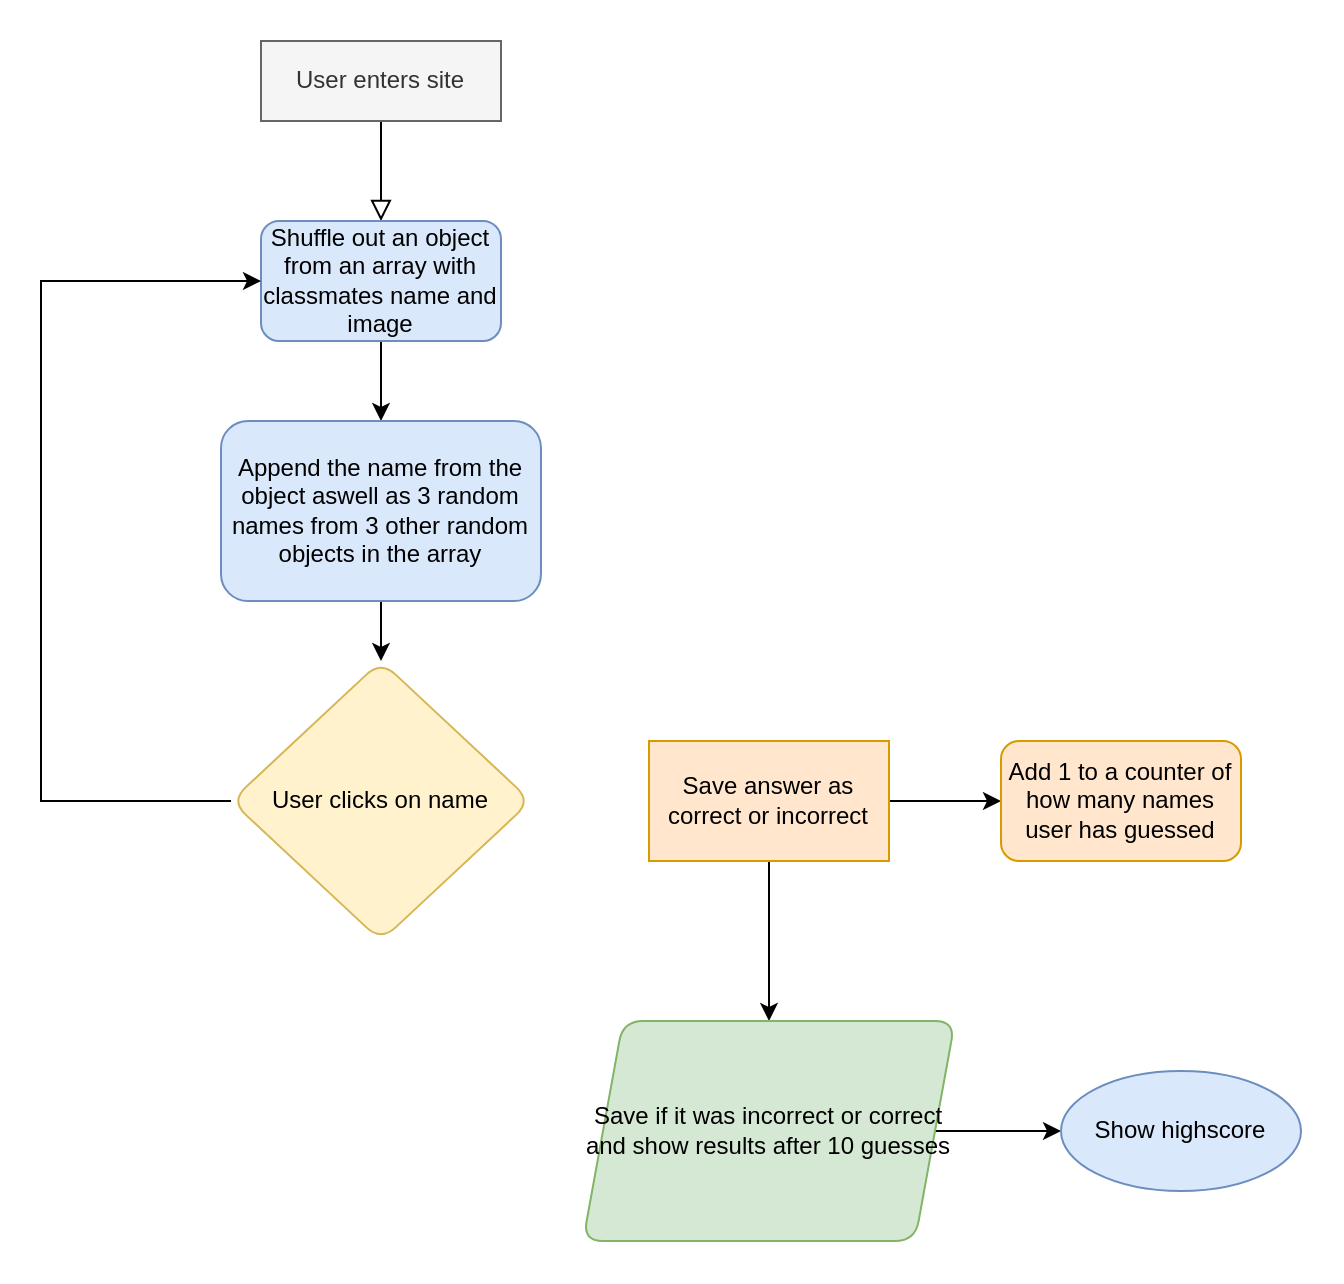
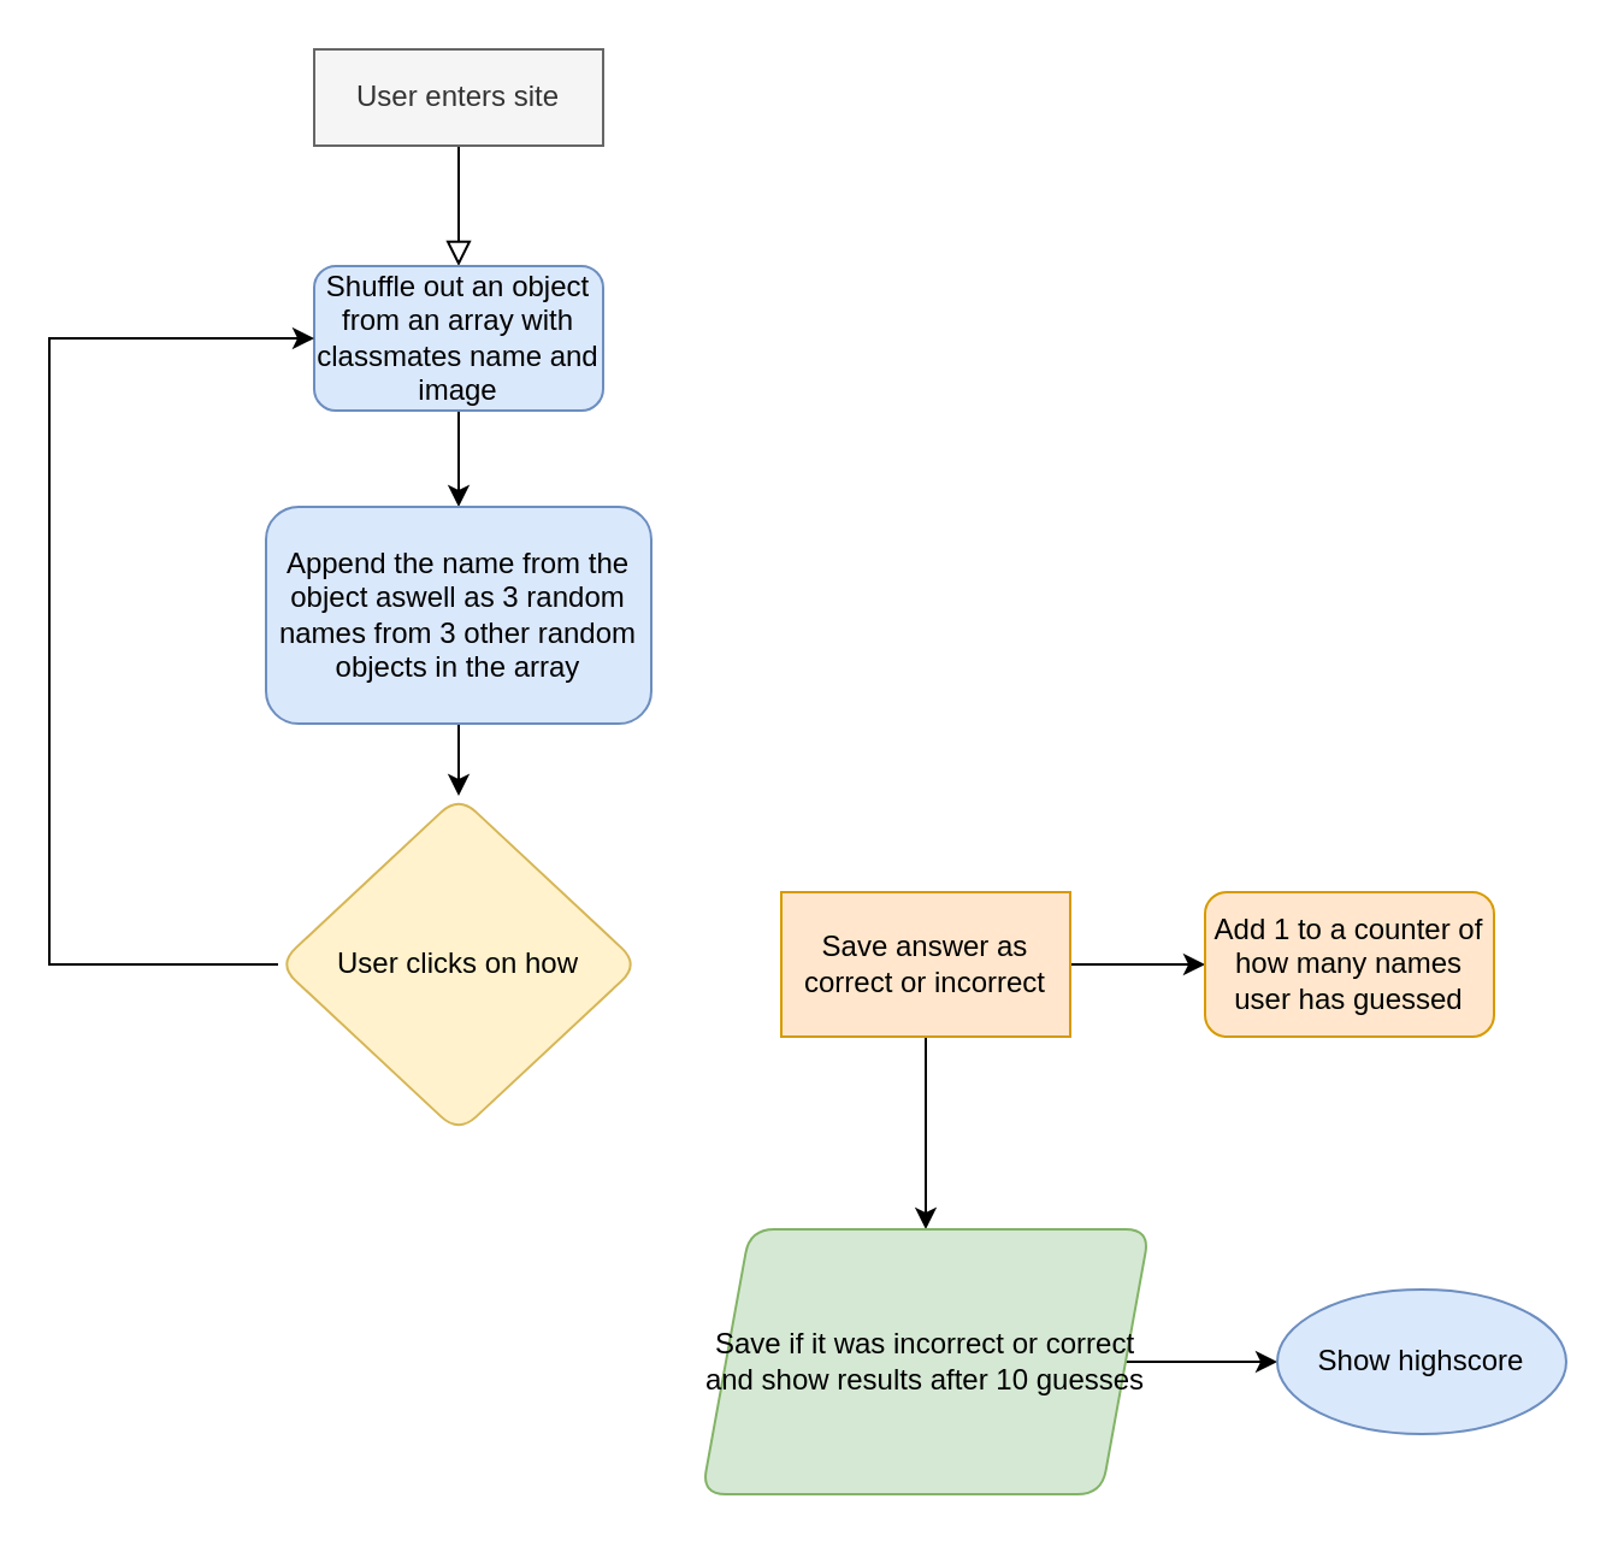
- <mxCell id="9" value="User clicks on name" style="rhombus;whiteSpace=wrap;html=1;rounded=1;strokeColor=#d6b656;fillColor=#fff2cc;" vertex="1" parent="1"><mxGeometry x="115" y="330" width="150" height="140" as="geometry" /></mxCell>
+ <mxCell id="9" value="User clicks on how" style="rhombus;whiteSpace=wrap;html=1;rounded=1;strokeColor=#d6b656;fillColor=#fff2cc;" vertex="1" parent="1"><mxGeometry x="115" y="330" width="150" height="140" as="geometry" /></mxCell>
